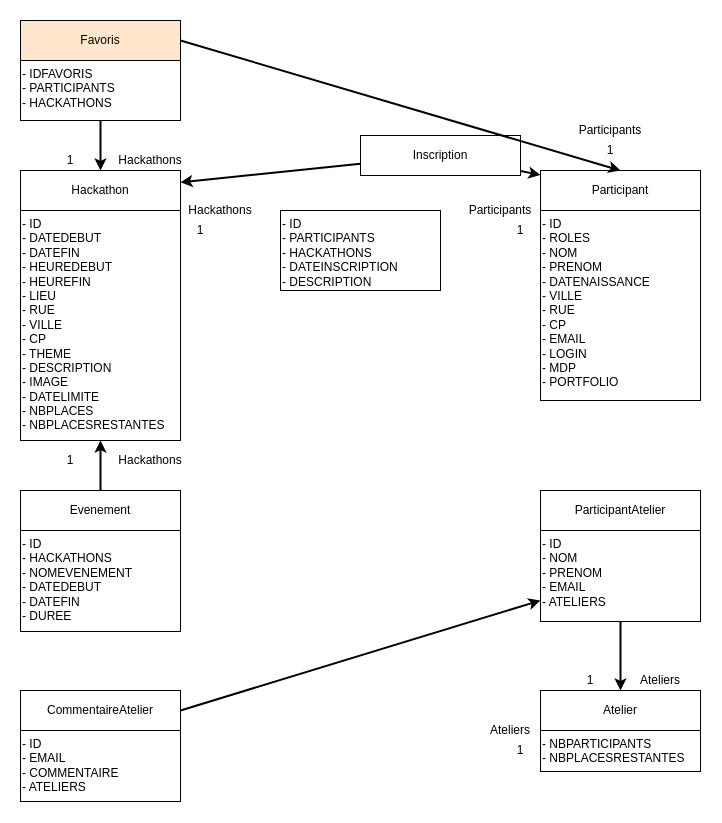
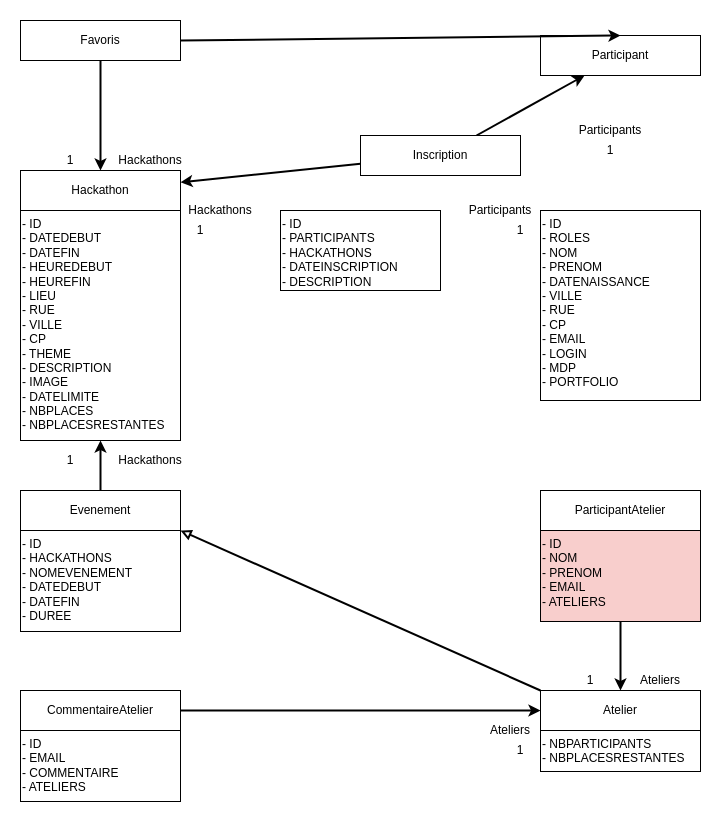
- <mxCell id="17" value="Favoris" style="whiteSpace=wrap;html=1;fillColor=#ffe6cc;" parent="1" vertex="1"><mxGeometry x="20" y="20" width="160" height="40" as="geometry" /></mxCell>
+ <mxCell id="17" value="Favoris" style="whiteSpace=wrap;html=1;" parent="1" vertex="1"><mxGeometry x="20" y="20" width="160" height="40" as="geometry" /></mxCell>
- <mxCell id="24" value="- IDFAVORIS&lt;br&gt;- PARTICIPANTS&lt;br&gt;- HACKATHONS" style="rounded=0;whiteSpace=wrap;html=1;glass=0;strokeColor=default;align=left;verticalAlign=top;" vertex="1" parent="1"><mxGeometry x="20" y="60" width="160" height="60" as="geometry" /></mxCell>
- <mxCell id="12" value="Participant" style="whiteSpace=wrap;html=1;" parent="1" vertex="1"><mxGeometry x="540" y="170" width="160" height="40" as="geometry" /></mxCell>
+ <mxCell id="12" value="Participant" style="whiteSpace=wrap;html=1;" parent="1" vertex="1"><mxGeometry x="540" y="35" width="160" height="40" as="geometry" /></mxCell>
- <mxCell id="29" value="- ID&lt;br&gt;- NOM&lt;br&gt;- PRENOM&lt;br&gt;- EMAIL&lt;br&gt;- ATELIERS" style="rounded=0;whiteSpace=wrap;html=1;glass=0;strokeColor=default;align=left;verticalAlign=top;" vertex="1" parent="1"><mxGeometry x="540" y="530" width="160" height="91" as="geometry" /></mxCell>
+ <mxCell id="29" value="- ID&lt;br&gt;- NOM&lt;br&gt;- PRENOM&lt;br&gt;- EMAIL&lt;br&gt;- ATELIERS" style="rounded=0;whiteSpace=wrap;html=1;glass=0;strokeColor=default;align=left;verticalAlign=top;fillColor=#f8cecc;" vertex="1" parent="1"><mxGeometry x="540" y="530" width="160" height="91" as="geometry" /></mxCell>
+ <mxCell id="10" style="edgeStyle=none;html=1;exitX=0;exitY=0;exitDx=0;exitDy=0;entryX=1;entryY=1;entryDx=0;entryDy=0;strokeColor=default;endArrow=block;endFill=0;strokeWidth=2;endSize=6;sourcePerimeterSpacing=0;targetPerimeterSpacing=0;startSize=6;jumpSize=6;" parent="1" source="11" target="4" edge="1"><mxGeometry relative="1" as="geometry" /></mxCell>
- <mxCell id="13" style="edgeStyle=none;html=1;exitX=1;exitY=0.5;exitDx=0;exitDy=0;strokeWidth=2;" parent="1" source="14" target="29" edge="1"><mxGeometry relative="1" as="geometry" /></mxCell>
+ <mxCell id="13" style="edgeStyle=none;html=1;exitX=1;exitY=0.5;exitDx=0;exitDy=0;entryX=0;entryY=0.5;entryDx=0;entryDy=0;strokeWidth=2;" parent="1" source="14" target="11" edge="1"><mxGeometry relative="1" as="geometry" /></mxCell>
